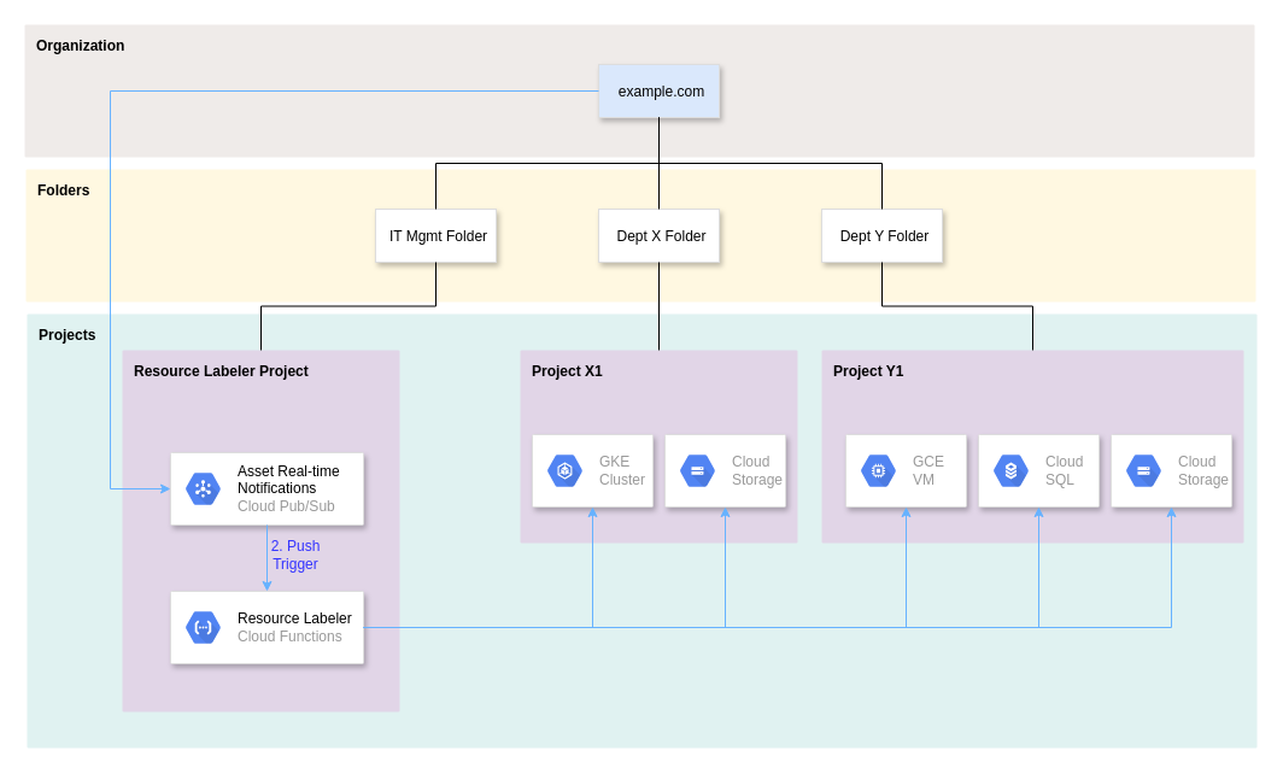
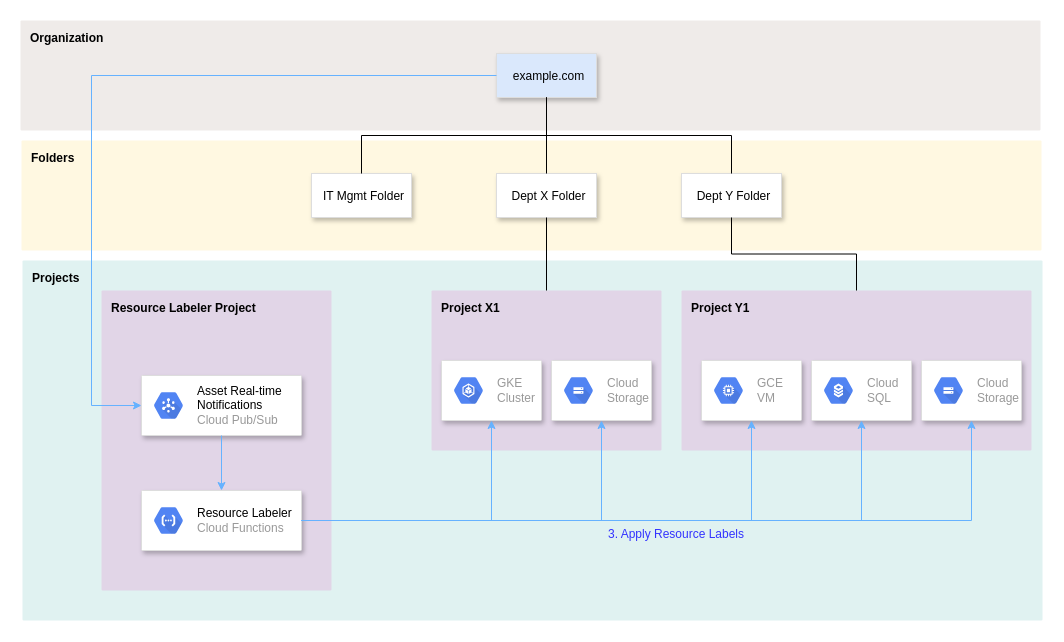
- <mxCell id="32" value="" style="edgeStyle=orthogonalEdgeStyle;rounded=0;orthogonalLoop=1;jettySize=auto;html=1;endArrow=none;endFill=0;exitX=0.5;exitY=1;exitDx=0;exitDy=0;" parent="1" source="8" target="25" edge="1"><mxGeometry relative="1" as="geometry"><mxPoint x="556" y="227" as="sourcePoint" /><mxPoint x="556" y="300" as="targetPoint" /></mxGeometry></mxCell>
- <mxCell id="36" value="&lt;font color=&quot;#3333ff&quot;&gt;2. Push&lt;br&gt;Trigger&lt;br&gt;&lt;/font&gt;" style="text;html=1;strokeColor=none;fillColor=none;align=center;verticalAlign=middle;whiteSpace=wrap;rounded=0;" parent="1" vertex="1"><mxGeometry x="215" y="450" width="60" height="20" as="geometry" /></mxCell>
+ <mxCell id="41" value="&lt;font color=&quot;#3333ff&quot;&gt;3. Apply Resource Labels&lt;br&gt;&lt;/font&gt;" style="text;html=1;strokeColor=none;fillColor=none;align=center;verticalAlign=middle;whiteSpace=wrap;rounded=0;" parent="1" vertex="1"><mxGeometry x="601" y="524" width="150" height="20" as="geometry" /></mxCell>
